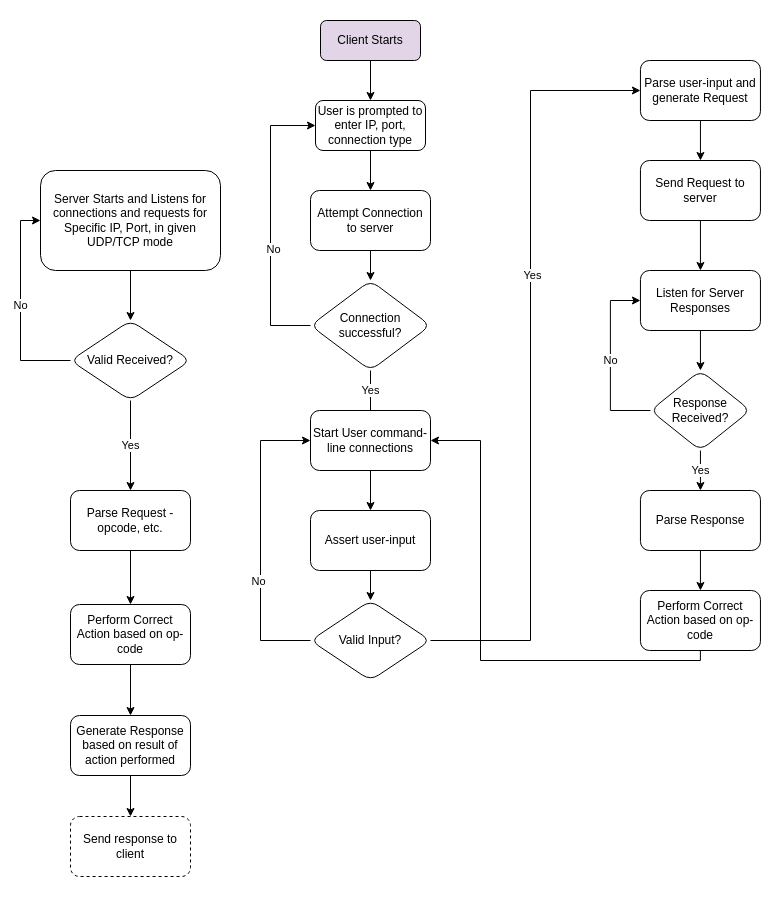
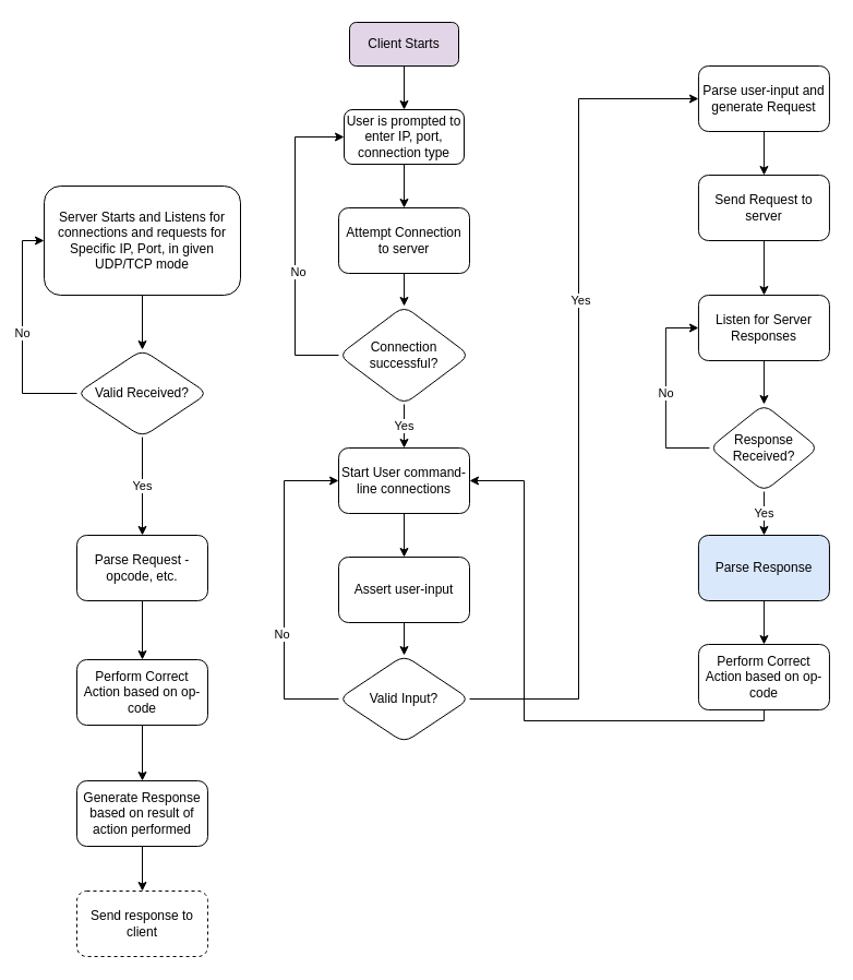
- <mxCell id="12" value="Yes" style="edgeStyle=orthogonalEdgeStyle;rounded=0;orthogonalLoop=1;jettySize=auto;html=1;endArrow=none;" parent="1" source="13" target="15" edge="1"><mxGeometry relative="1" as="geometry" /></mxCell>
+ <mxCell id="12" value="Yes" style="edgeStyle=orthogonalEdgeStyle;rounded=0;orthogonalLoop=1;jettySize=auto;html=1;" parent="1" source="13" target="15" edge="1"><mxGeometry relative="1" as="geometry" /></mxCell>
- <mxCell id="38" value="Parse Response" style="whiteSpace=wrap;html=1;rounded=1;glass=0;strokeWidth=1;shadow=0;" parent="1" vertex="1"><mxGeometry x="639.94" y="490" width="120" height="60" as="geometry" /></mxCell>
+ <mxCell id="38" value="Parse Response" style="whiteSpace=wrap;html=1;rounded=1;glass=0;strokeWidth=1;shadow=0;fillColor=#dae8fc;" parent="1" vertex="1"><mxGeometry x="639.94" y="490" width="120" height="60" as="geometry" /></mxCell>
